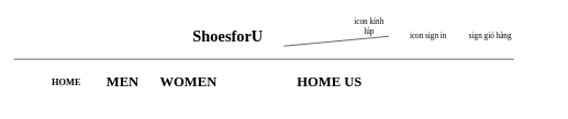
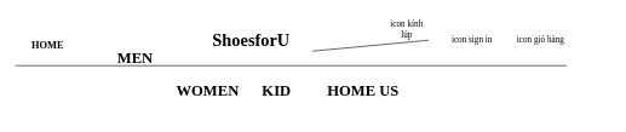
- <mxCell id="6" value="sign giỏ hàng" style="text;whiteSpace=wrap;html=1;fontFamily=Times New Roman;" vertex="1" parent="1"><mxGeometry x="710" y="40" width="130" height="40" as="geometry" /></mxCell>
+ <mxCell id="6" value="icon giỏ hàng" style="text;whiteSpace=wrap;html=1;fontFamily=Times New Roman;" vertex="1" parent="1"><mxGeometry x="710" y="40" width="130" height="40" as="geometry" /></mxCell>
- <mxCell id="7" value="&lt;h2&gt;&lt;font style=&quot;font-size: 14px;&quot;&gt;HOME&lt;/font&gt;&lt;/h2&gt;" style="text;html=1;strokeColor=none;fillColor=none;align=center;verticalAlign=middle;whiteSpace=wrap;rounded=0;fontFamily=Times New Roman;" vertex="1" parent="1"><mxGeometry x="70" y="110" width="60" height="30" as="geometry" /></mxCell>
+ <mxCell id="7" value="&lt;h2&gt;&lt;font style=&quot;font-size: 14px;&quot;&gt;HOME&lt;/font&gt;&lt;/h2&gt;" style="text;html=1;strokeColor=none;fillColor=none;align=center;verticalAlign=middle;whiteSpace=wrap;rounded=0;fontFamily=Times New Roman;" vertex="1" parent="1"><mxGeometry x="35" y="45" width="60" height="30" as="geometry" /></mxCell>
- <mxCell id="9" value="&lt;h2&gt;MEN&lt;/h2&gt;" style="text;html=1;align=center;verticalAlign=middle;resizable=0;points=[];autosize=1;strokeColor=none;fillColor=none;fontSize=14;fontFamily=Times New Roman;" vertex="1" parent="1"><mxGeometry x="150" y="90" width="70" height="70" as="geometry" /></mxCell>
+ <mxCell id="9" value="&lt;h2&gt;MEN&lt;/h2&gt;" style="text;html=1;align=center;verticalAlign=middle;resizable=0;points=[];autosize=1;strokeColor=none;fillColor=none;fontSize=14;fontFamily=Times New Roman;" vertex="1" parent="1"><mxGeometry x="150" y="45" width="70" height="70" as="geometry" /></mxCell>
+ <mxCell id="11" value="&lt;h2&gt;KID&lt;/h2&gt;" style="text;html=1;align=center;verticalAlign=middle;resizable=0;points=[];autosize=1;strokeColor=none;fillColor=none;fontSize=14;fontFamily=Times New Roman;" vertex="1" parent="1"><mxGeometry x="350" y="90" width="60" height="70" as="geometry" /></mxCell>
